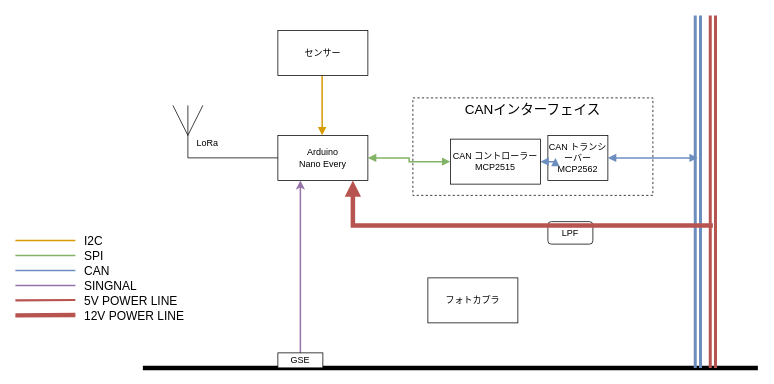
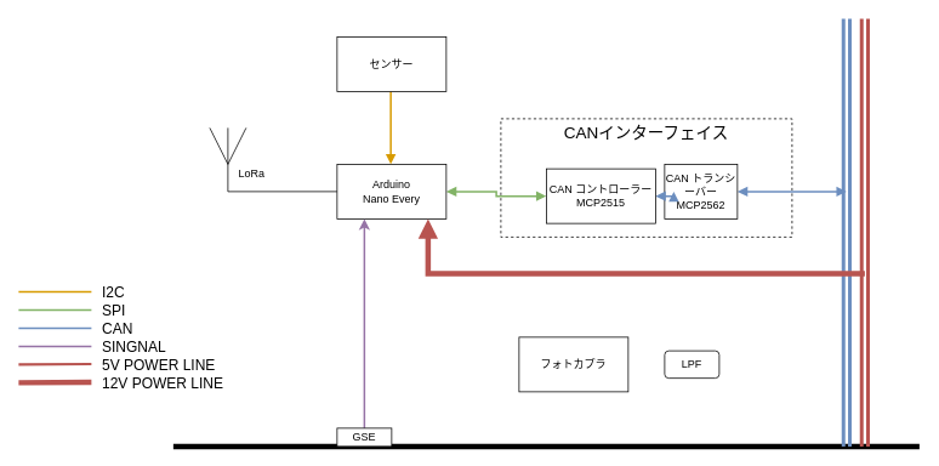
- <mxCell id="14" value="LPF" style="rounded=1;whiteSpace=wrap;html=1;" vertex="1" parent="1"><mxGeometry x="730" y="295" width="60" height="30" as="geometry" /></mxCell>
+ <mxCell id="14" value="LPF" style="rounded=1;whiteSpace=wrap;html=1;" vertex="1" parent="1"><mxGeometry x="730" y="385" width="60" height="30" as="geometry" /></mxCell>
